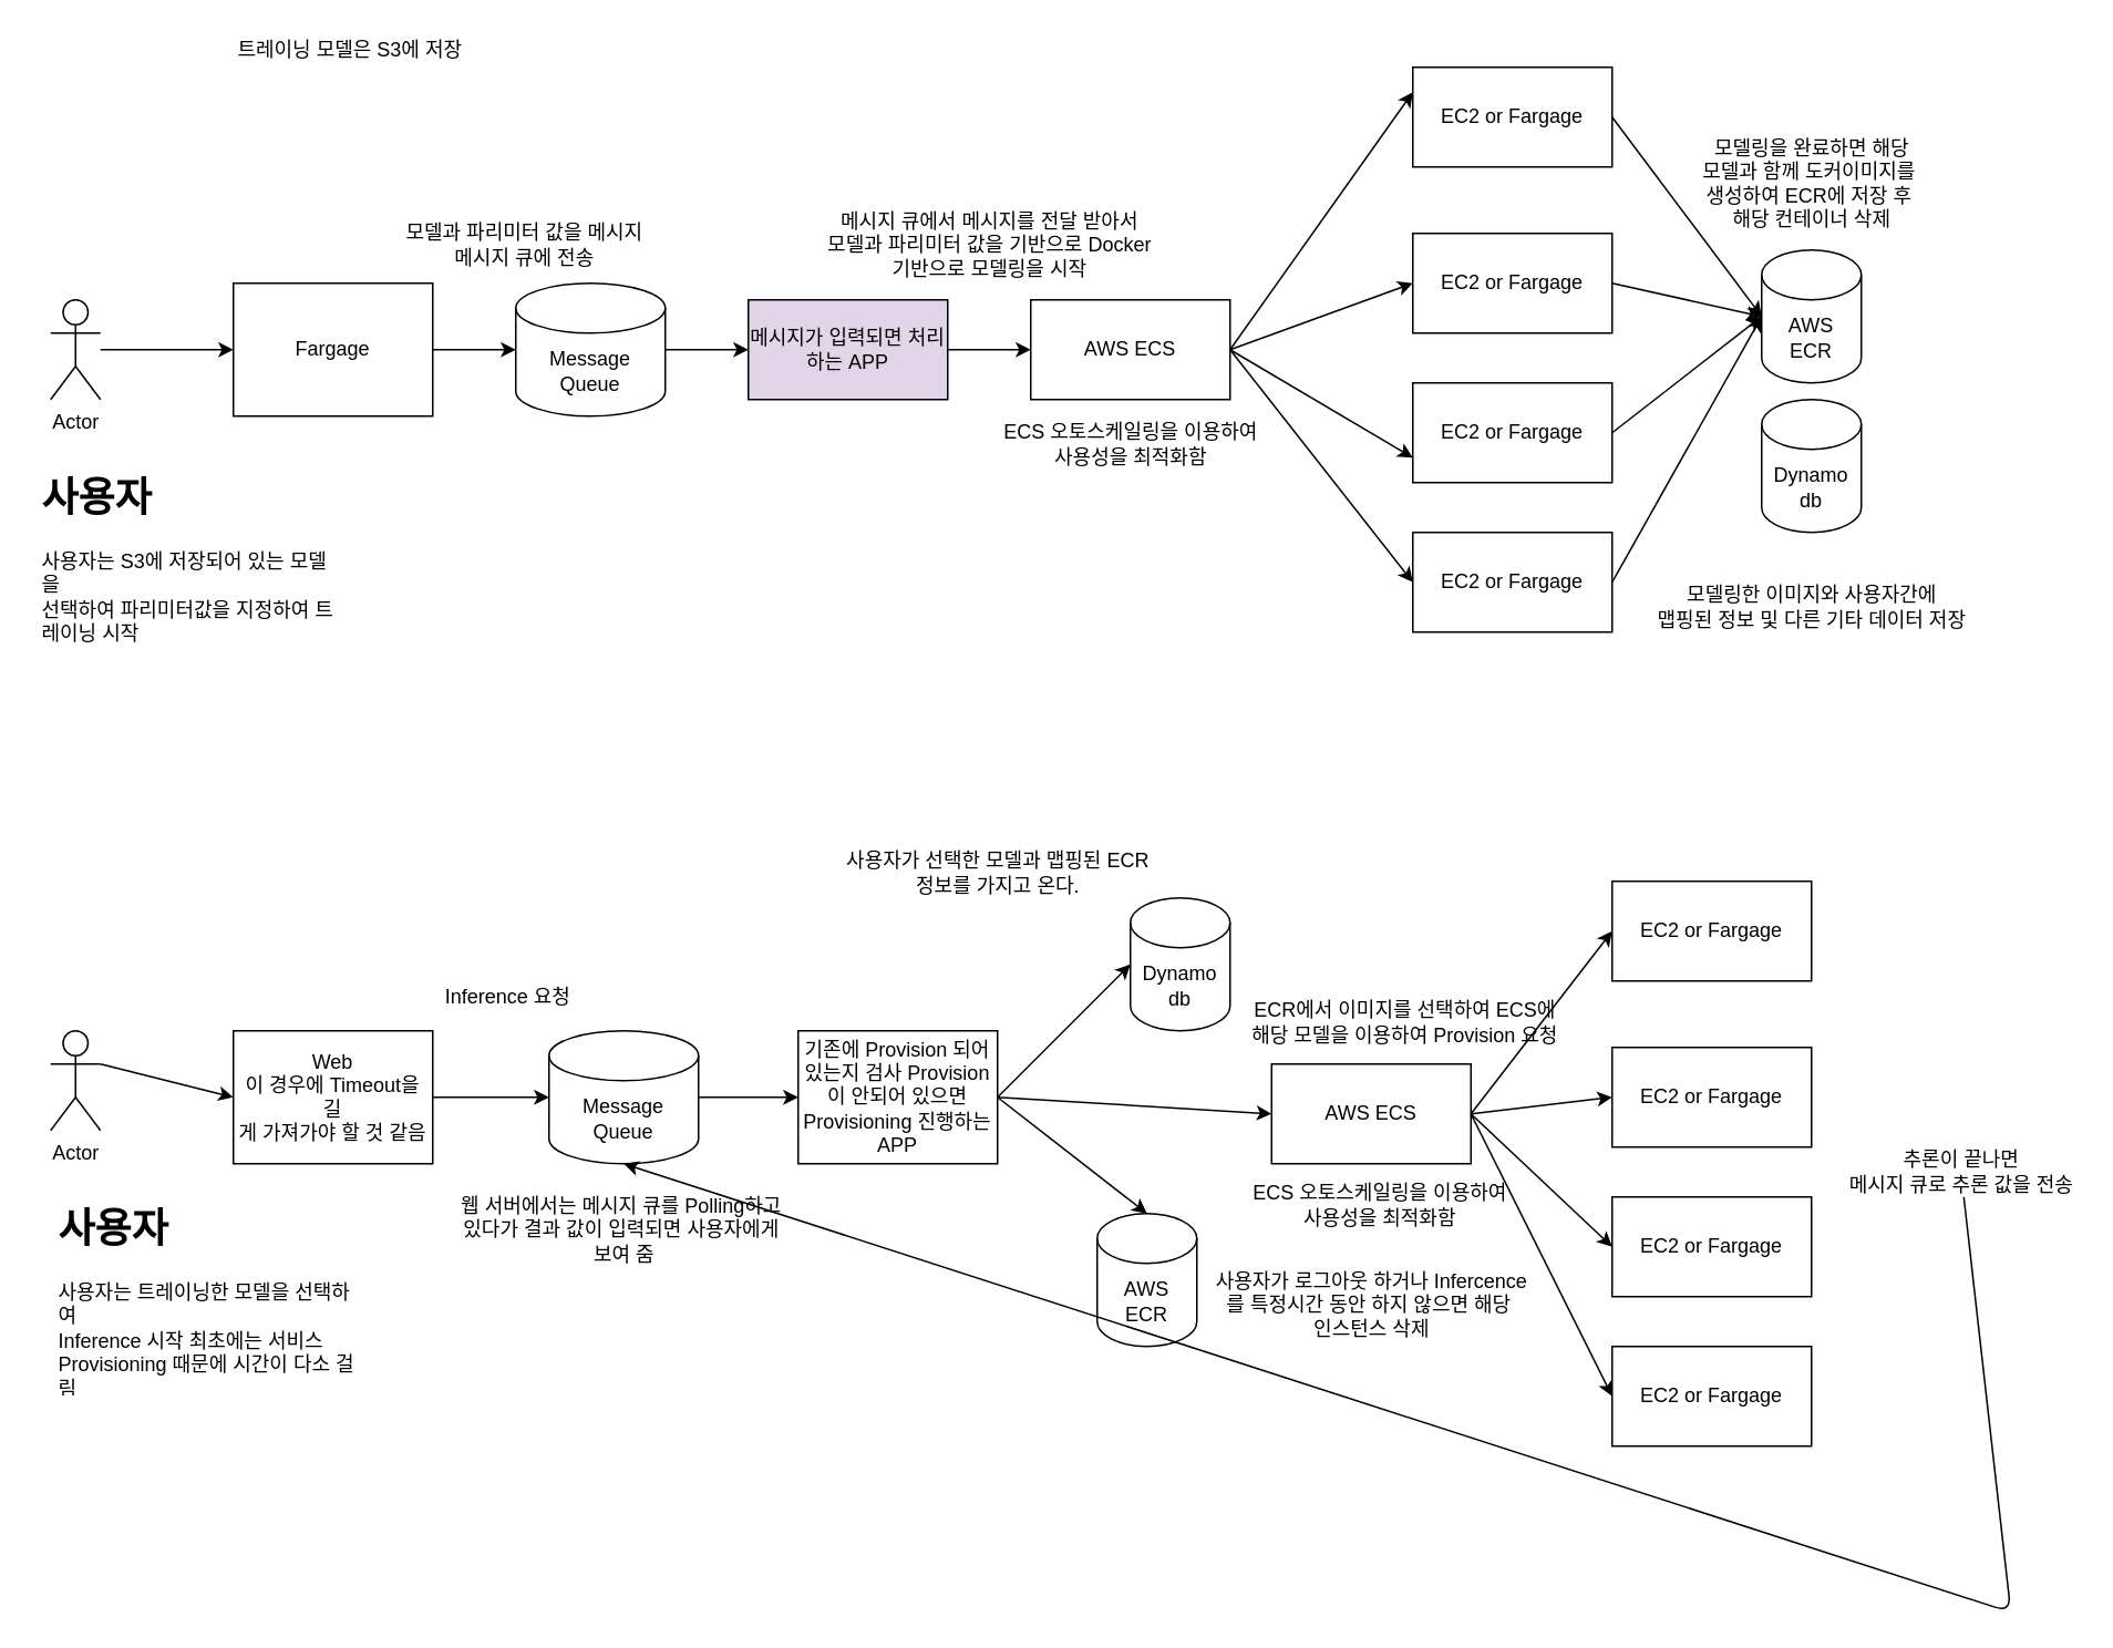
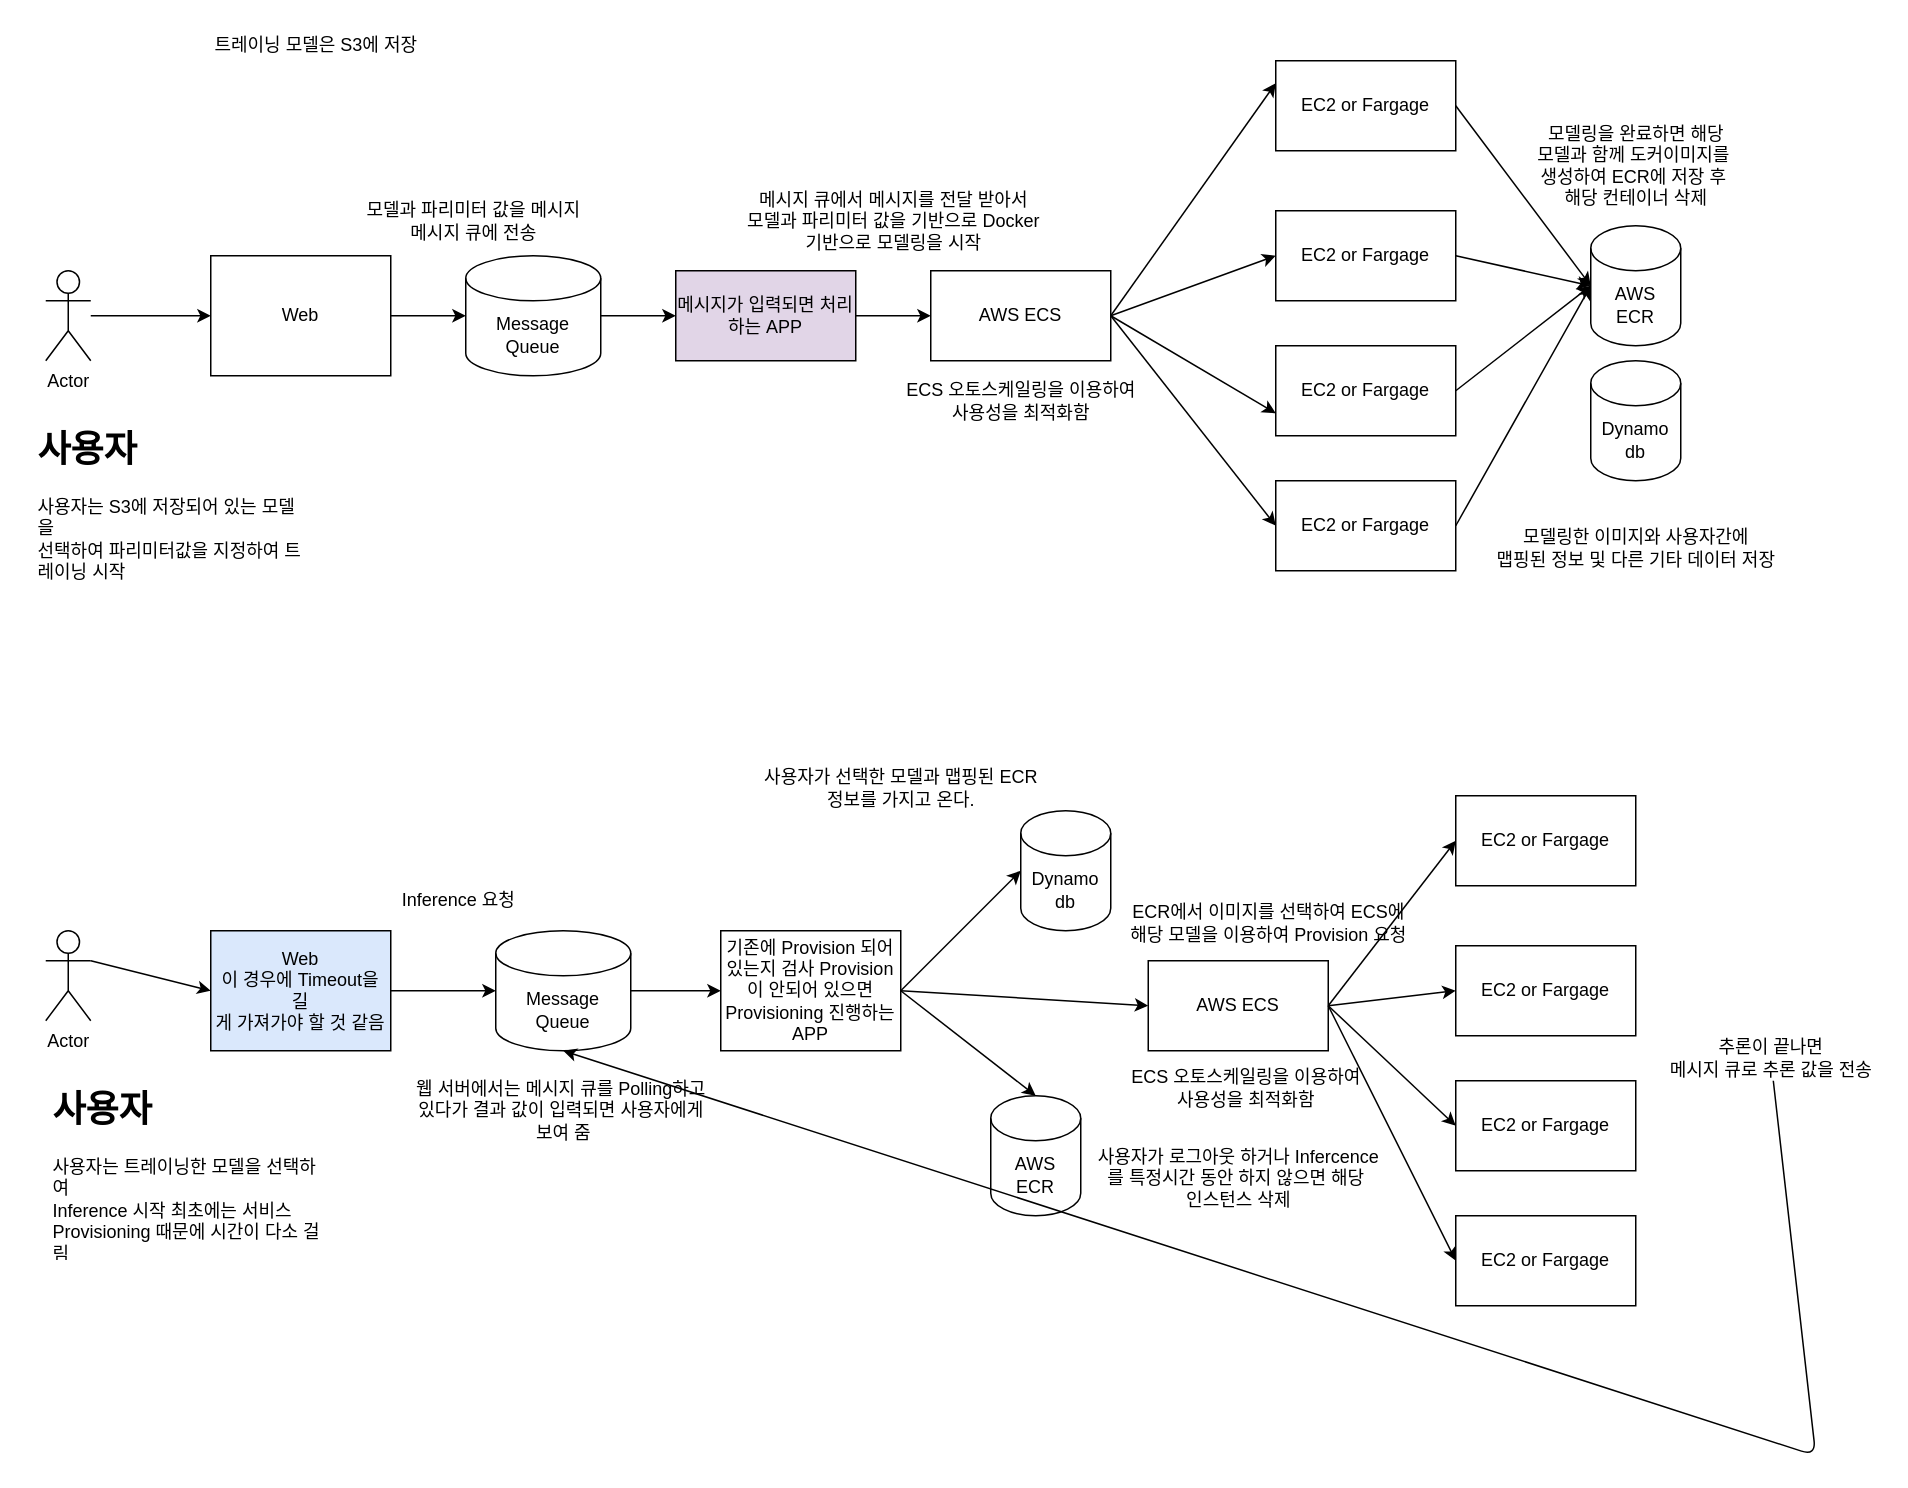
- <mxCell id="4" value="Fargage" style="rounded=0;whiteSpace=wrap;html=1;" vertex="1" parent="1"><mxGeometry x="140" y="170" width="120" height="80" as="geometry" /></mxCell>
+ <mxCell id="4" value="Web" style="rounded=0;whiteSpace=wrap;html=1;" vertex="1" parent="1"><mxGeometry x="140" y="170" width="120" height="80" as="geometry" /></mxCell>
- <mxCell id="31" value="Web&lt;br&gt;이 경우에 Timeout을 길&lt;br&gt;게 가져가야 할 것 같음" style="rounded=0;whiteSpace=wrap;html=1;" vertex="1" parent="1"><mxGeometry x="140" y="620" width="120" height="80" as="geometry" /></mxCell>
+ <mxCell id="31" value="Web&lt;br&gt;이 경우에 Timeout을 길&lt;br&gt;게 가져가야 할 것 같음" style="rounded=0;whiteSpace=wrap;html=1;fillColor=#dae8fc;" vertex="1" parent="1"><mxGeometry x="140" y="620" width="120" height="80" as="geometry" /></mxCell>
